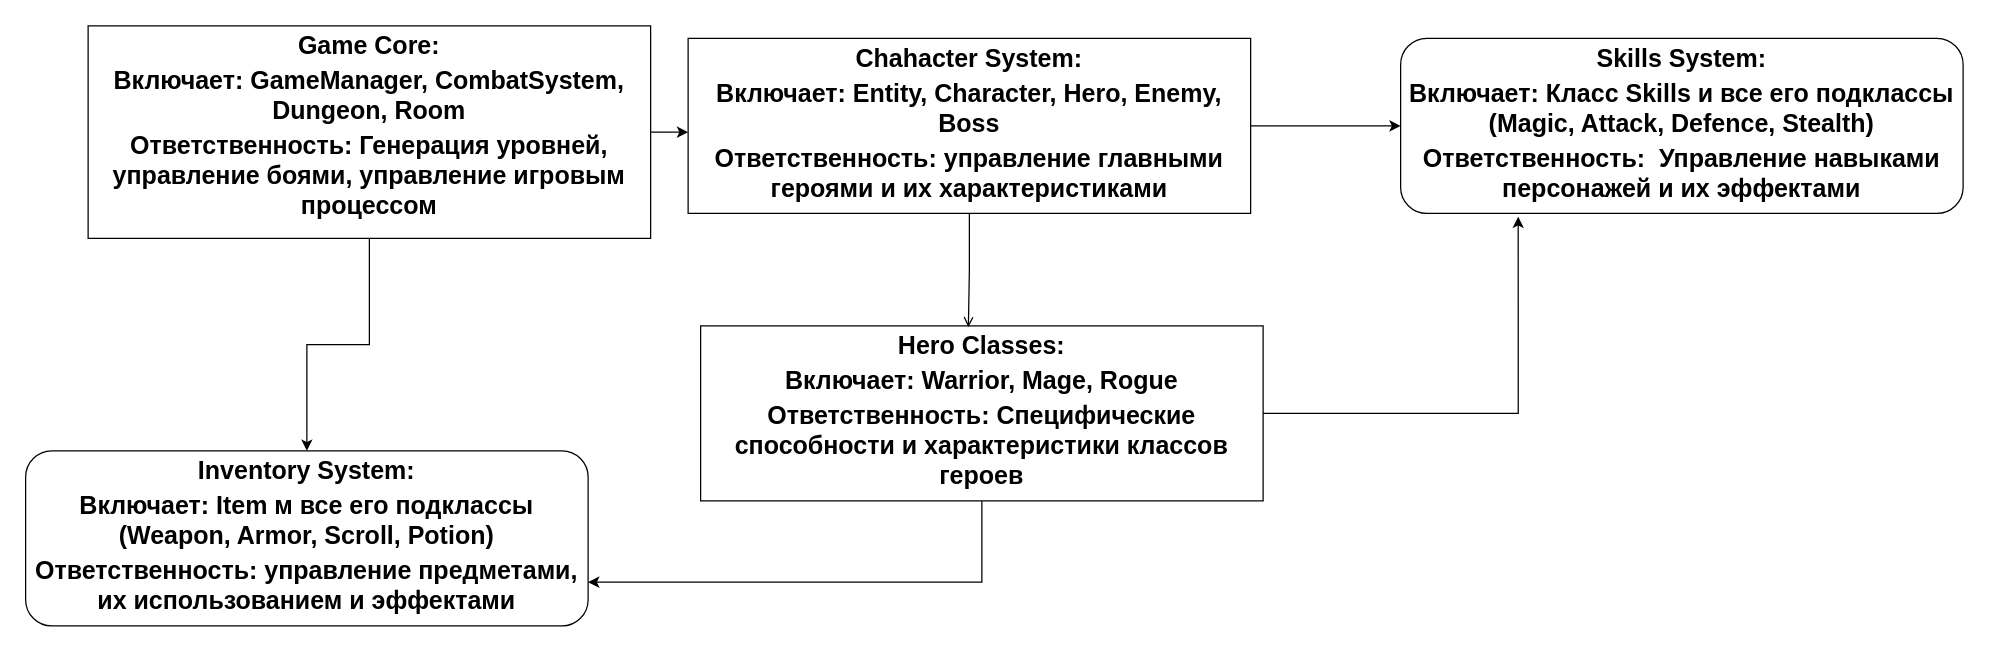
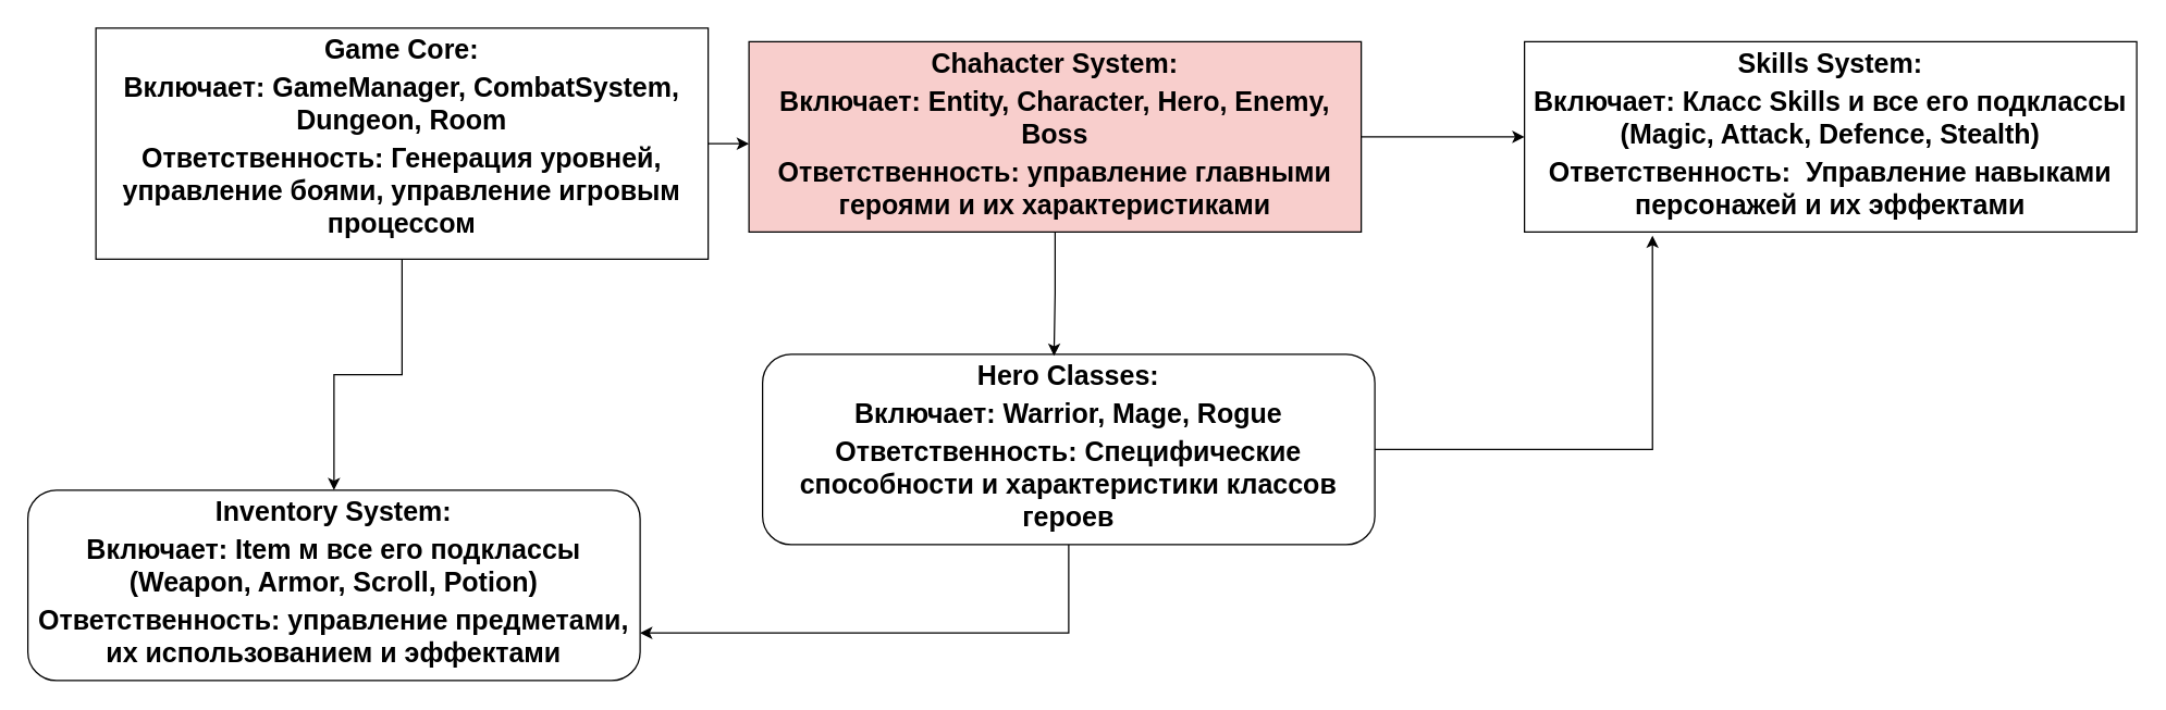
- <mxCell id="5" value="&lt;p style=&quot;margin:0px;margin-top:4px;text-align:center;&quot;&gt;&lt;span style=&quot;font-size: 20px;&quot;&gt;&lt;b&gt;Chahacter System:&lt;/b&gt;&lt;/span&gt;&lt;/p&gt;&lt;p style=&quot;margin:0px;margin-top:4px;text-align:center;&quot;&gt;&lt;span style=&quot;font-size: 20px;&quot;&gt;&lt;b&gt;Включает: Entity, Character, Hero, Enemy, Boss&lt;/b&gt;&lt;/span&gt;&lt;/p&gt;&lt;p style=&quot;margin:0px;margin-top:4px;text-align:center;&quot;&gt;&lt;span style=&quot;font-size: 20px;&quot;&gt;&lt;b&gt;Ответственность: управление главными героями и их характеристиками&lt;/b&gt;&lt;/span&gt;&lt;/p&gt;&lt;p style=&quot;margin:0px;margin-top:4px;text-align:center;&quot;&gt;&lt;br&gt;&lt;/p&gt;" style="verticalAlign=top;align=left;overflow=fill;html=1;whiteSpace=wrap;" parent="1" vertex="1"><mxGeometry x="550" y="30" width="450" height="140" as="geometry" /></mxCell>
+ <mxCell id="5" value="&lt;p style=&quot;margin:0px;margin-top:4px;text-align:center;&quot;&gt;&lt;span style=&quot;font-size: 20px;&quot;&gt;&lt;b&gt;Chahacter System:&lt;/b&gt;&lt;/span&gt;&lt;/p&gt;&lt;p style=&quot;margin:0px;margin-top:4px;text-align:center;&quot;&gt;&lt;span style=&quot;font-size: 20px;&quot;&gt;&lt;b&gt;Включает: Entity, Character, Hero, Enemy, Boss&lt;/b&gt;&lt;/span&gt;&lt;/p&gt;&lt;p style=&quot;margin:0px;margin-top:4px;text-align:center;&quot;&gt;&lt;span style=&quot;font-size: 20px;&quot;&gt;&lt;b&gt;Ответственность: управление главными героями и их характеристиками&lt;/b&gt;&lt;/span&gt;&lt;/p&gt;&lt;p style=&quot;margin:0px;margin-top:4px;text-align:center;&quot;&gt;&lt;br&gt;&lt;/p&gt;" style="verticalAlign=top;align=left;overflow=fill;html=1;whiteSpace=wrap;fillColor=#f8cecc;" parent="1" vertex="1"><mxGeometry x="550" y="30" width="450" height="140" as="geometry" /></mxCell>
- <mxCell id="9" value="&lt;p style=&quot;margin:0px;margin-top:4px;text-align:center;&quot;&gt;&lt;span style=&quot;font-size: 20px;&quot;&gt;&lt;b&gt;Skills System:&lt;/b&gt;&lt;/span&gt;&lt;/p&gt;&lt;p style=&quot;margin:0px;margin-top:4px;text-align:center;&quot;&gt;&lt;span style=&quot;font-size: 20px;&quot;&gt;&lt;b&gt;Включает: Класс Skills и все его подклассы (Magic, Attack, Defence, Stealth)&lt;/b&gt;&lt;/span&gt;&lt;/p&gt;&lt;p style=&quot;margin:0px;margin-top:4px;text-align:center;&quot;&gt;&lt;span style=&quot;font-size: 20px;&quot;&gt;&lt;b&gt;Ответственность:&amp;nbsp; Управление навыками персонажей и их эффектами&lt;/b&gt;&lt;/span&gt;&lt;/p&gt;" style="verticalAlign=top;align=left;overflow=fill;html=1;whiteSpace=wrap;rounded=1;" parent="1" vertex="1"><mxGeometry x="1120" y="30" width="450" height="140" as="geometry" /></mxCell>
+ <mxCell id="9" value="&lt;p style=&quot;margin:0px;margin-top:4px;text-align:center;&quot;&gt;&lt;span style=&quot;font-size: 20px;&quot;&gt;&lt;b&gt;Skills System:&lt;/b&gt;&lt;/span&gt;&lt;/p&gt;&lt;p style=&quot;margin:0px;margin-top:4px;text-align:center;&quot;&gt;&lt;span style=&quot;font-size: 20px;&quot;&gt;&lt;b&gt;Включает: Класс Skills и все его подклассы (Magic, Attack, Defence, Stealth)&lt;/b&gt;&lt;/span&gt;&lt;/p&gt;&lt;p style=&quot;margin:0px;margin-top:4px;text-align:center;&quot;&gt;&lt;span style=&quot;font-size: 20px;&quot;&gt;&lt;b&gt;Ответственность:&amp;nbsp; Управление навыками персонажей и их эффектами&lt;/b&gt;&lt;/span&gt;&lt;/p&gt;" style="verticalAlign=top;align=left;overflow=fill;html=1;whiteSpace=wrap;" parent="1" vertex="1"><mxGeometry x="1120" y="30" width="450" height="140" as="geometry" /></mxCell>
- <mxCell id="11" style="edgeStyle=orthogonalEdgeStyle;rounded=0;orthogonalLoop=1;jettySize=auto;html=1;entryX=0.476;entryY=0.008;entryDx=0;entryDy=0;entryPerimeter=0;endArrow=open;" parent="1" source="5" target="8" edge="1"><mxGeometry relative="1" as="geometry" /></mxCell>
+ <mxCell id="11" style="edgeStyle=orthogonalEdgeStyle;rounded=0;orthogonalLoop=1;jettySize=auto;html=1;entryX=0.476;entryY=0.008;entryDx=0;entryDy=0;entryPerimeter=0;" parent="1" source="5" target="8" edge="1"><mxGeometry relative="1" as="geometry" /></mxCell>
- <mxCell id="8" value="&lt;p style=&quot;margin:0px;margin-top:4px;text-align:center;&quot;&gt;&lt;span style=&quot;font-size: 20px;&quot;&gt;&lt;b&gt;Hero Classes:&lt;/b&gt;&lt;/span&gt;&lt;/p&gt;&lt;p style=&quot;margin:0px;margin-top:4px;text-align:center;&quot;&gt;&lt;span style=&quot;font-size: 20px;&quot;&gt;&lt;b&gt;Включает: Warrior, Mage, Rogue&lt;/b&gt;&lt;/span&gt;&lt;/p&gt;&lt;p style=&quot;margin:0px;margin-top:4px;text-align:center;&quot;&gt;&lt;span style=&quot;font-size: 20px;&quot;&gt;&lt;b&gt;Ответственность: Специфические способности и характеристики классов героев&lt;/b&gt;&lt;/span&gt;&lt;/p&gt;" style="verticalAlign=top;align=left;overflow=fill;html=1;whiteSpace=wrap;" parent="1" vertex="1"><mxGeometry x="560" y="260" width="450" height="140" as="geometry" /></mxCell>
+ <mxCell id="8" value="&lt;p style=&quot;margin:0px;margin-top:4px;text-align:center;&quot;&gt;&lt;span style=&quot;font-size: 20px;&quot;&gt;&lt;b&gt;Hero Classes:&lt;/b&gt;&lt;/span&gt;&lt;/p&gt;&lt;p style=&quot;margin:0px;margin-top:4px;text-align:center;&quot;&gt;&lt;span style=&quot;font-size: 20px;&quot;&gt;&lt;b&gt;Включает: Warrior, Mage, Rogue&lt;/b&gt;&lt;/span&gt;&lt;/p&gt;&lt;p style=&quot;margin:0px;margin-top:4px;text-align:center;&quot;&gt;&lt;span style=&quot;font-size: 20px;&quot;&gt;&lt;b&gt;Ответственность: Специфические способности и характеристики классов героев&lt;/b&gt;&lt;/span&gt;&lt;/p&gt;" style="verticalAlign=top;align=left;overflow=fill;html=1;whiteSpace=wrap;rounded=1;" parent="1" vertex="1"><mxGeometry x="560" y="260" width="450" height="140" as="geometry" /></mxCell>
